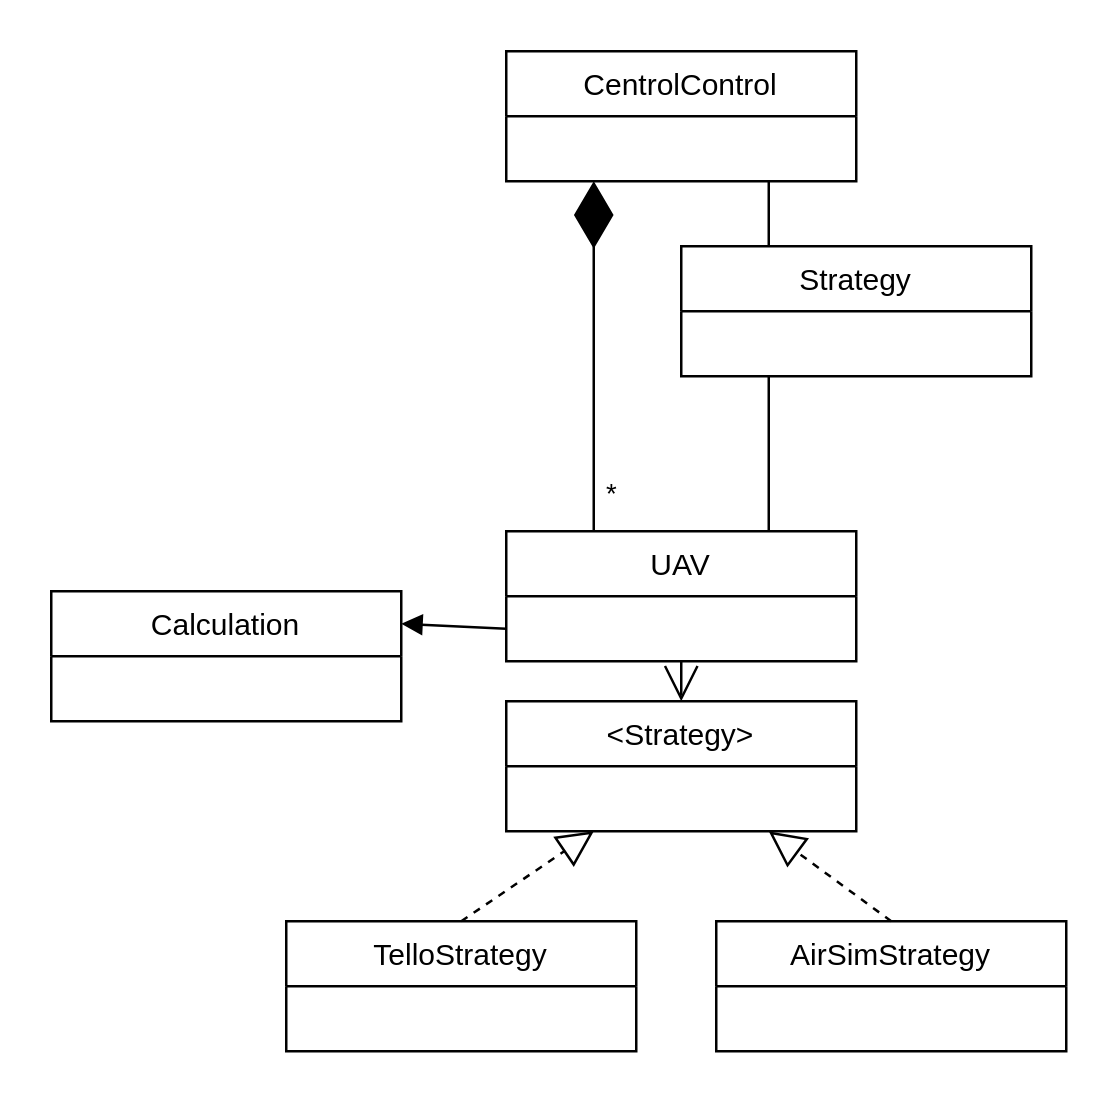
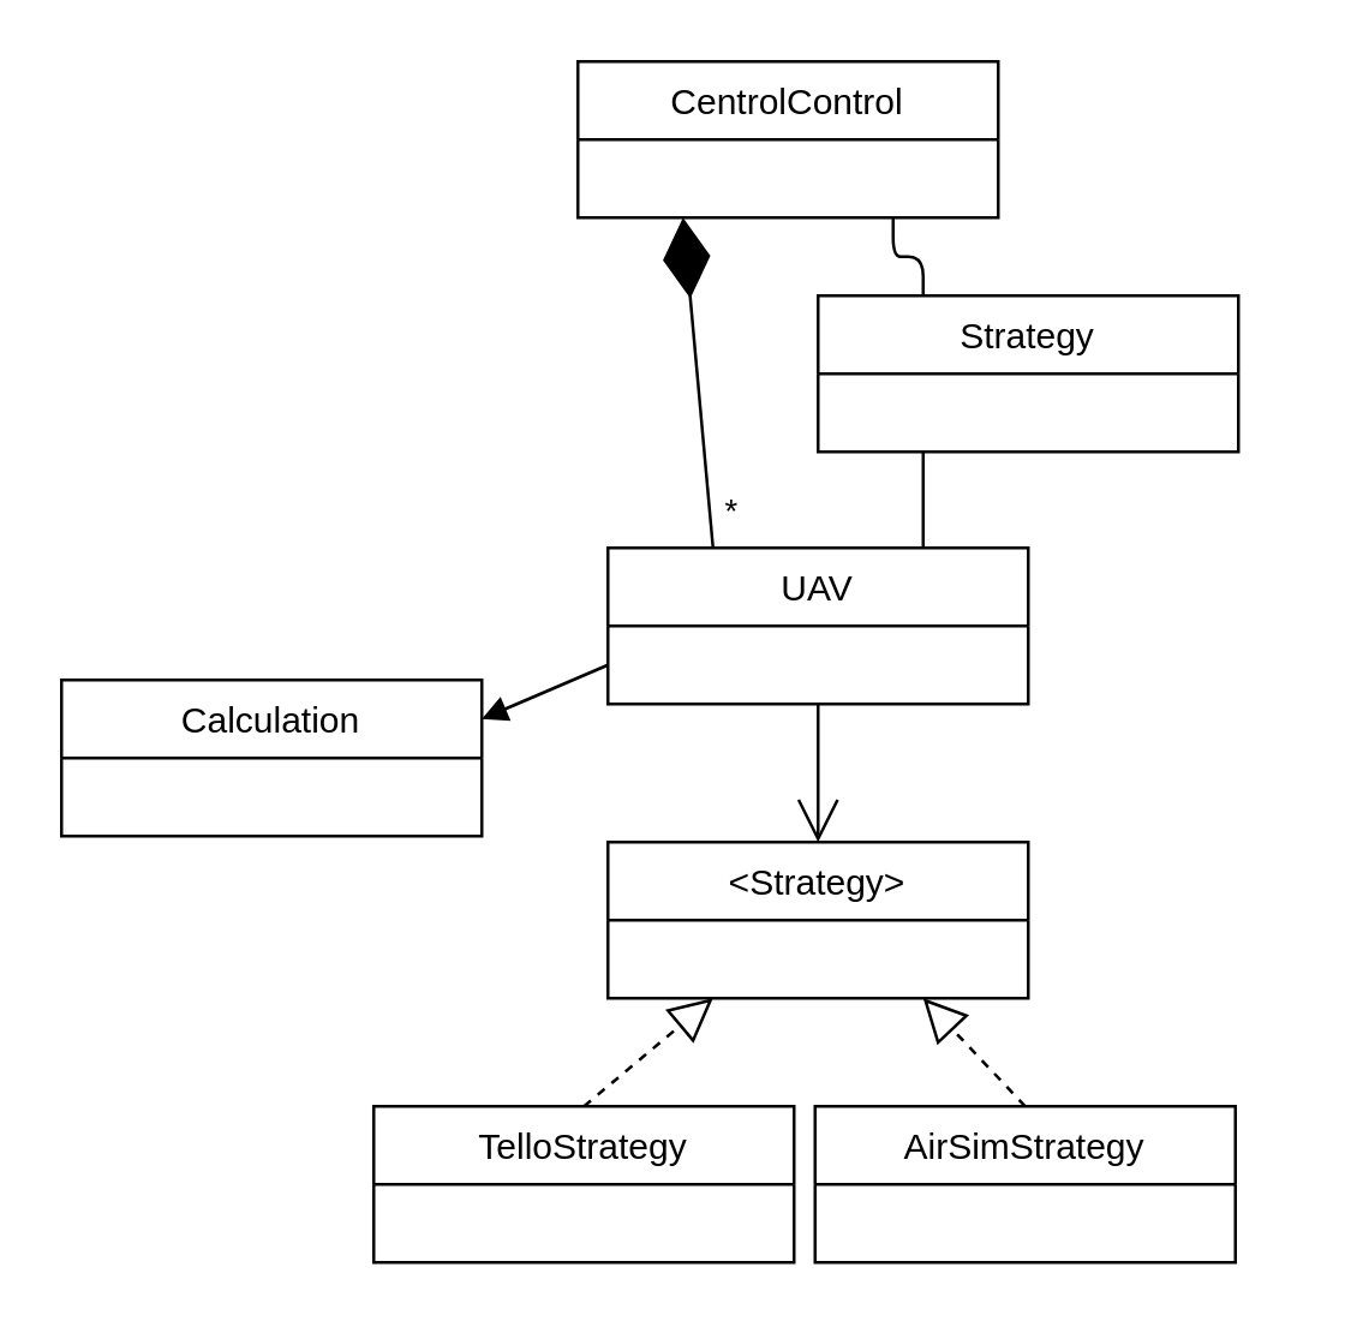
- <mxCell id="2" value="CentrolControl" style="swimlane;fontStyle=0;childLayout=stackLayout;horizontal=1;startSize=26;fillColor=none;horizontalStack=0;resizeParent=1;resizeParentMax=0;resizeLast=0;collapsible=1;marginBottom=0;" parent="1" vertex="1"><mxGeometry x="202" y="20" width="140" height="52" as="geometry" /></mxCell>
+ <mxCell id="2" value="CentrolControl" style="swimlane;fontStyle=0;childLayout=stackLayout;horizontal=1;startSize=26;fillColor=none;horizontalStack=0;resizeParent=1;resizeParentMax=0;resizeLast=0;collapsible=1;marginBottom=0;" parent="1" vertex="1"><mxGeometry x="192" y="20" width="140" height="52" as="geometry" /></mxCell>
- <mxCell id="4" value="UAV" style="swimlane;fontStyle=0;childLayout=stackLayout;horizontal=1;startSize=26;fillColor=none;horizontalStack=0;resizeParent=1;resizeParentMax=0;resizeLast=0;collapsible=1;marginBottom=0;" parent="1" vertex="1"><mxGeometry x="202" y="212" width="140" height="52" as="geometry" /></mxCell>
+ <mxCell id="4" value="UAV" style="swimlane;fontStyle=0;childLayout=stackLayout;horizontal=1;startSize=26;fillColor=none;horizontalStack=0;resizeParent=1;resizeParentMax=0;resizeLast=0;collapsible=1;marginBottom=0;" parent="1" vertex="1"><mxGeometry x="202" y="182" width="140" height="52" as="geometry" /></mxCell>
- <mxCell id="5" value="Calculation" style="swimlane;fontStyle=0;childLayout=stackLayout;horizontal=1;startSize=26;fillColor=none;horizontalStack=0;resizeParent=1;resizeParentMax=0;resizeLast=0;collapsible=1;marginBottom=0;" parent="1" vertex="1"><mxGeometry x="20" y="236" width="140" height="52" as="geometry" /></mxCell>
+ <mxCell id="5" value="Calculation" style="swimlane;fontStyle=0;childLayout=stackLayout;horizontal=1;startSize=26;fillColor=none;horizontalStack=0;resizeParent=1;resizeParentMax=0;resizeLast=0;collapsible=1;marginBottom=0;" parent="1" vertex="1"><mxGeometry x="20" y="226" width="140" height="52" as="geometry" /></mxCell>
- <mxCell id="7" value="TelloStrategy" style="swimlane;fontStyle=0;childLayout=stackLayout;horizontal=1;startSize=26;fillColor=none;horizontalStack=0;resizeParent=1;resizeParentMax=0;resizeLast=0;collapsible=1;marginBottom=0;" parent="1" vertex="1"><mxGeometry x="114" y="368" width="140" height="52" as="geometry" /></mxCell>
+ <mxCell id="7" value="TelloStrategy" style="swimlane;fontStyle=0;childLayout=stackLayout;horizontal=1;startSize=26;fillColor=none;horizontalStack=0;resizeParent=1;resizeParentMax=0;resizeLast=0;collapsible=1;marginBottom=0;" parent="1" vertex="1"><mxGeometry x="124" y="368" width="140" height="52" as="geometry" /></mxCell>
- <mxCell id="8" value="AirSimStrategy" style="swimlane;fontStyle=0;childLayout=stackLayout;horizontal=1;startSize=26;fillColor=none;horizontalStack=0;resizeParent=1;resizeParentMax=0;resizeLast=0;collapsible=1;marginBottom=0;" parent="1" vertex="1"><mxGeometry x="286" y="368" width="140" height="52" as="geometry" /></mxCell>
+ <mxCell id="8" value="AirSimStrategy" style="swimlane;fontStyle=0;childLayout=stackLayout;horizontal=1;startSize=26;fillColor=none;horizontalStack=0;resizeParent=1;resizeParentMax=0;resizeLast=0;collapsible=1;marginBottom=0;" parent="1" vertex="1"><mxGeometry x="271" y="368" width="140" height="52" as="geometry" /></mxCell>
